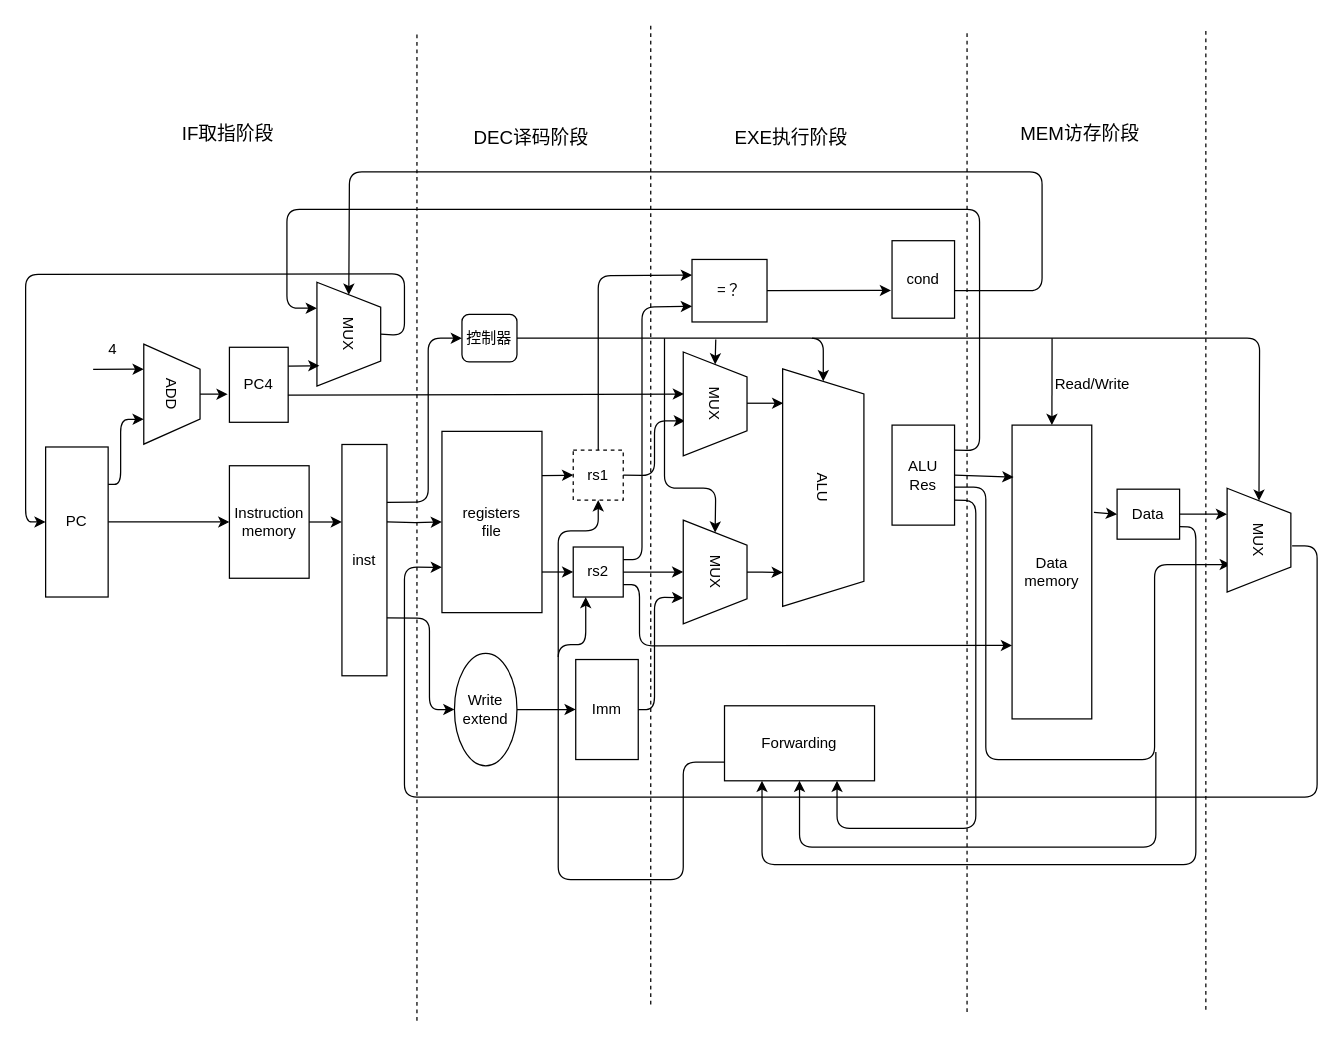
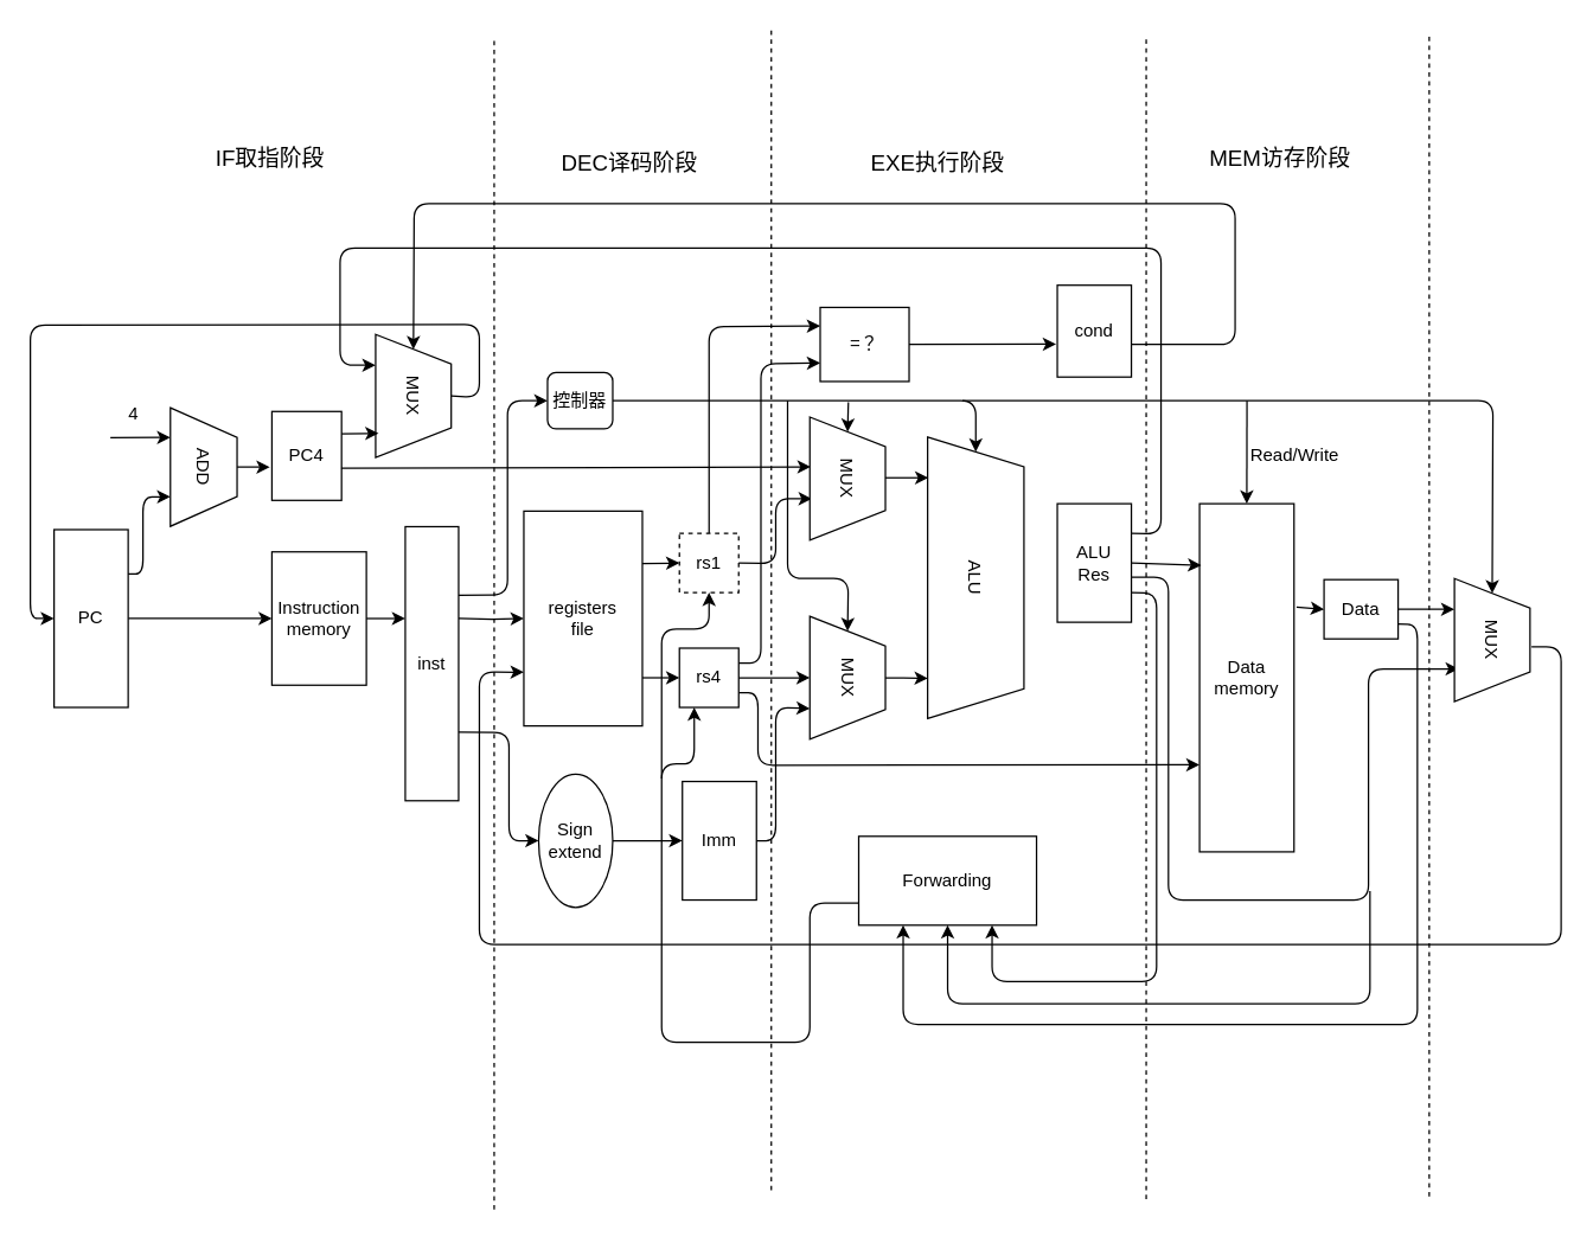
- <mxCell id="10" value="rs2" style="rounded=0;whiteSpace=wrap;html=1;" parent="1" vertex="1"><mxGeometry x="458" y="437" width="40" height="40" as="geometry" /></mxCell>
+ <mxCell id="10" value="rs4" style="rounded=0;whiteSpace=wrap;html=1;" parent="1" vertex="1"><mxGeometry x="458" y="437" width="40" height="40" as="geometry" /></mxCell>
- <mxCell id="18" value="Write&lt;br&gt;extend" style="ellipse;whiteSpace=wrap;html=1;" parent="1" vertex="1"><mxGeometry x="363" y="522" width="50" height="90" as="geometry" /></mxCell>
+ <mxCell id="18" value="Sign&lt;br&gt;extend" style="ellipse;whiteSpace=wrap;html=1;" parent="1" vertex="1"><mxGeometry x="363" y="522" width="50" height="90" as="geometry" /></mxCell>
